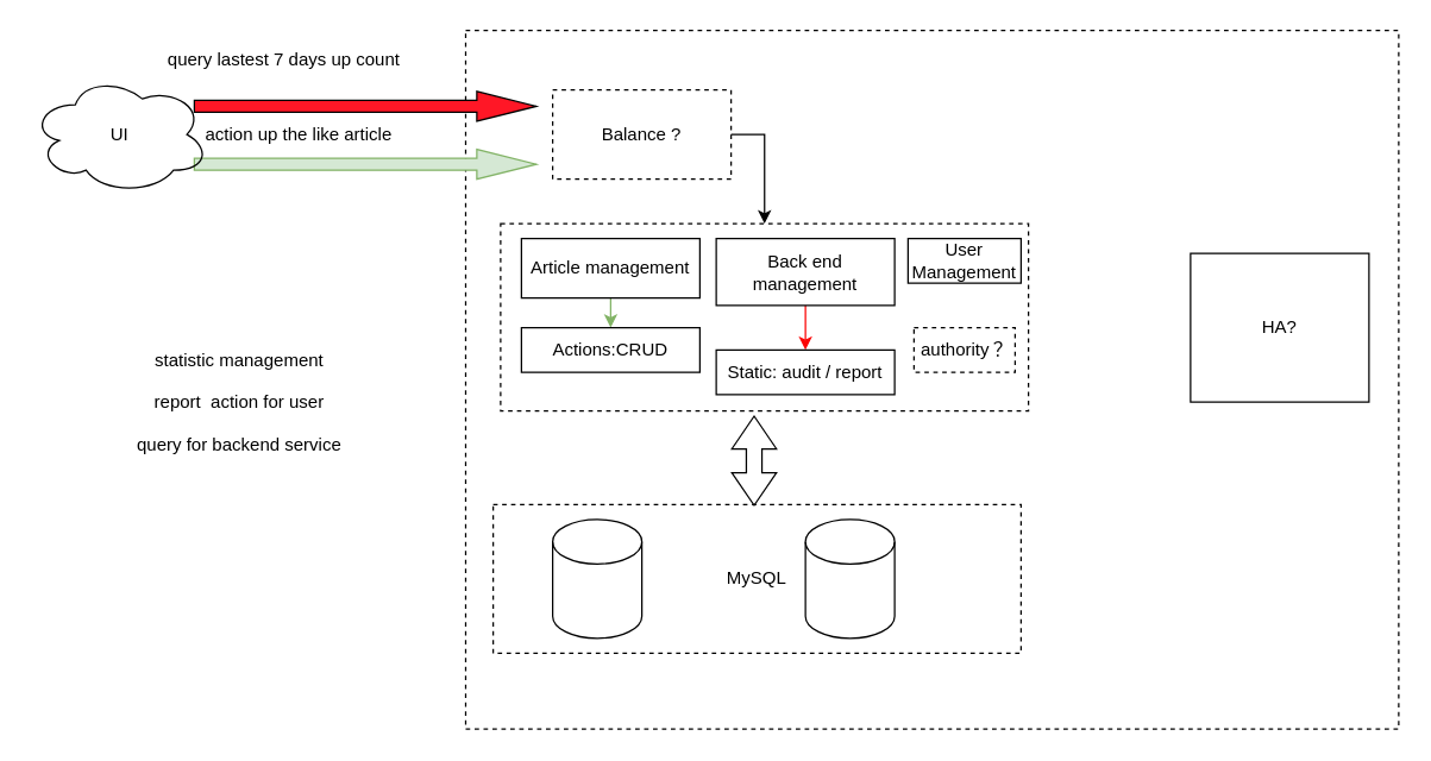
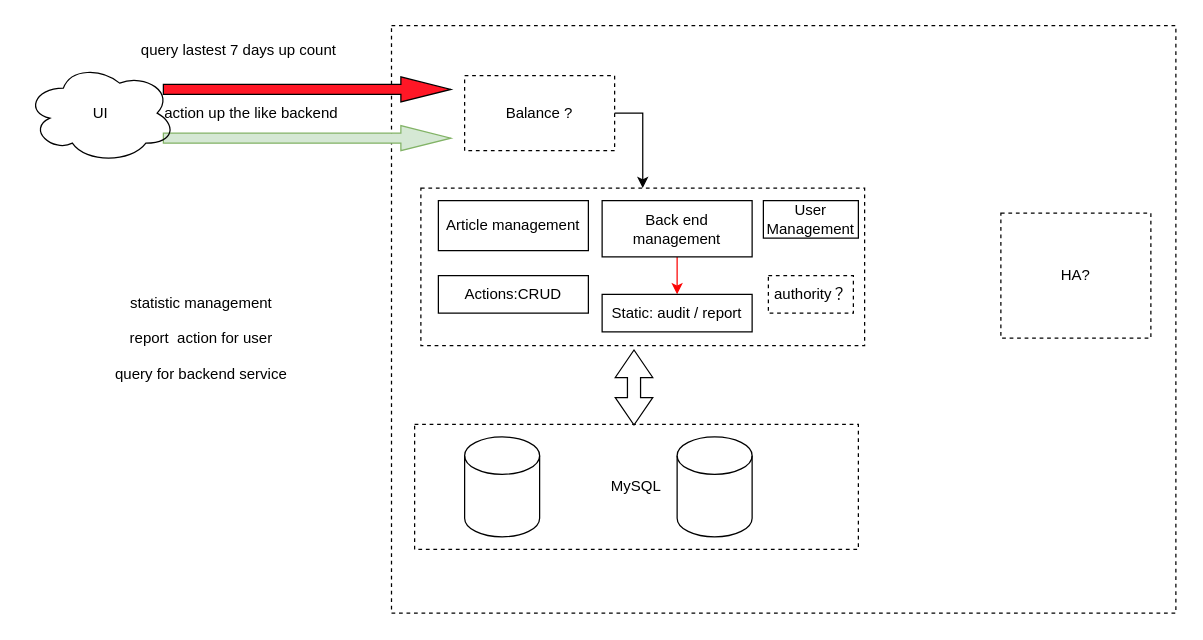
- <mxCell id="17" value="action up the like article" style="text;html=1;align=center;verticalAlign=middle;resizable=0;points=[];autosize=1;strokeColor=none;fillColor=none;" vertex="1" parent="1"><mxGeometry x="125" y="75" width="150" height="30" as="geometry" /></mxCell>
+ <mxCell id="17" value="action up the like backend" style="text;html=1;align=center;verticalAlign=middle;resizable=0;points=[];autosize=1;strokeColor=none;fillColor=none;" vertex="1" parent="1"><mxGeometry x="125" y="75" width="150" height="30" as="geometry" /></mxCell>
- <mxCell id="19" style="edgeStyle=orthogonalEdgeStyle;rounded=0;orthogonalLoop=1;jettySize=auto;html=1;exitX=0.5;exitY=1;exitDx=0;exitDy=0;entryX=0.5;entryY=0;entryDx=0;entryDy=0;strokeColor=#82b366;fillColor=#d5e8d4;" edge="1" parent="1" source="20" target="23"><mxGeometry relative="1" as="geometry" /></mxCell>
- <mxCell id="18" value="HA?" style="rounded=0;whiteSpace=wrap;html=1;fillColor=none;strokeWidth=1;dashed=0;" vertex="1" parent="1"><mxGeometry x="800" y="170" width="120" height="100" as="geometry" /></mxCell>
+ <mxCell id="18" value="HA?" style="rounded=0;whiteSpace=wrap;html=1;fillColor=none;strokeWidth=1;dashed=1;" vertex="1" parent="1"><mxGeometry x="800" y="170" width="120" height="100" as="geometry" /></mxCell>
